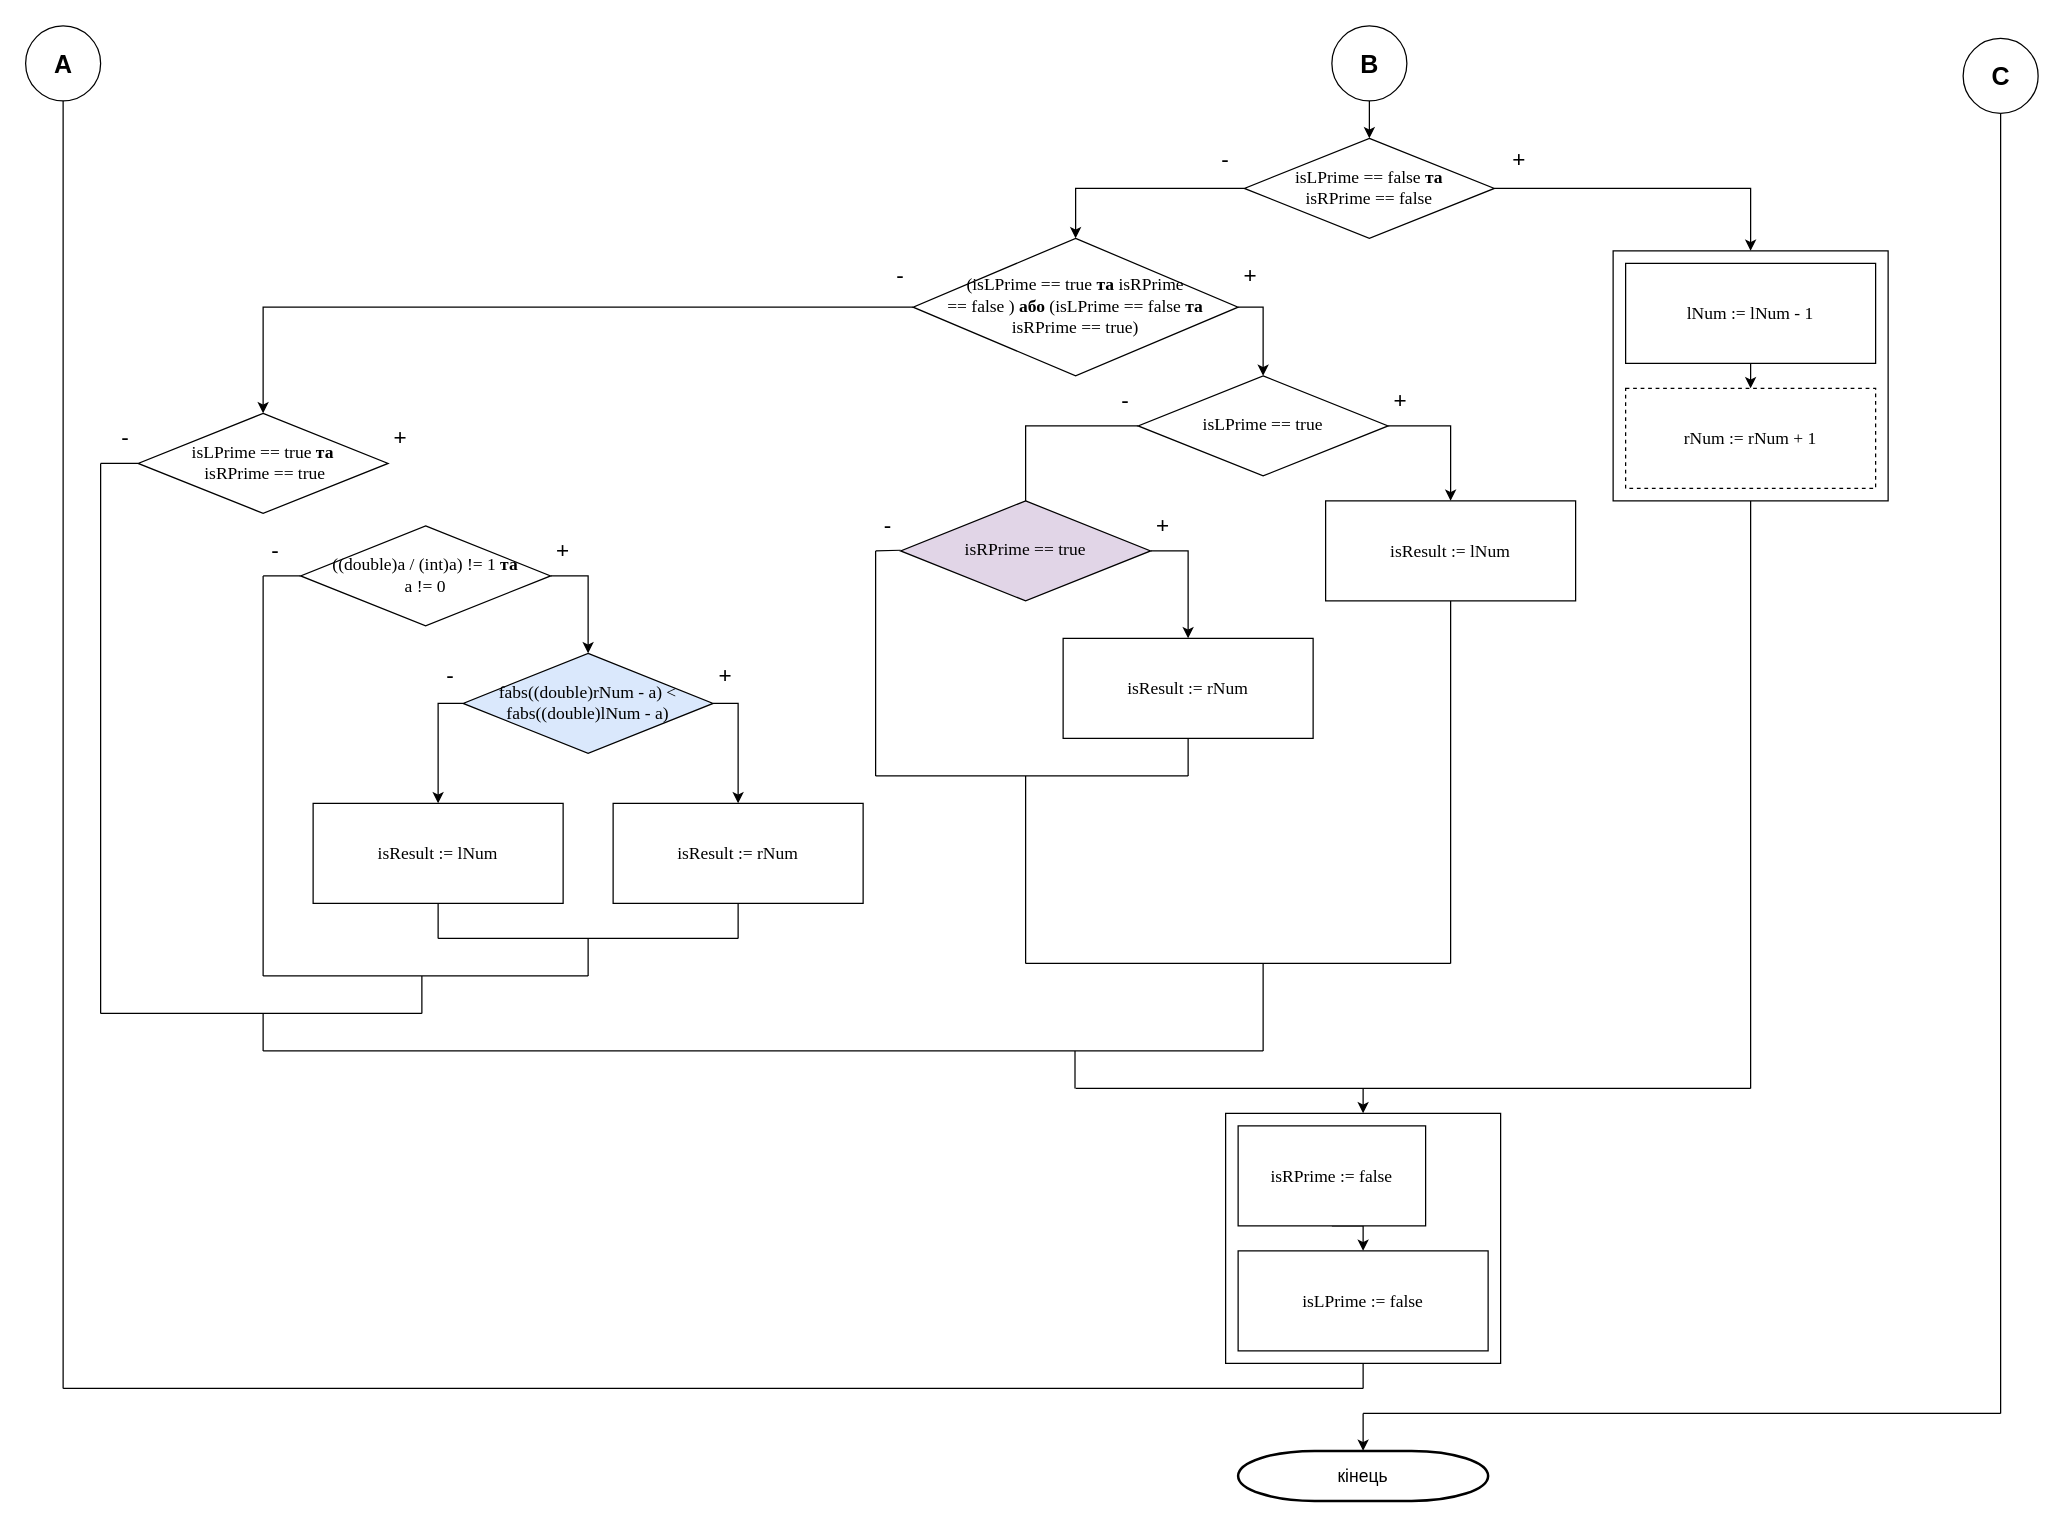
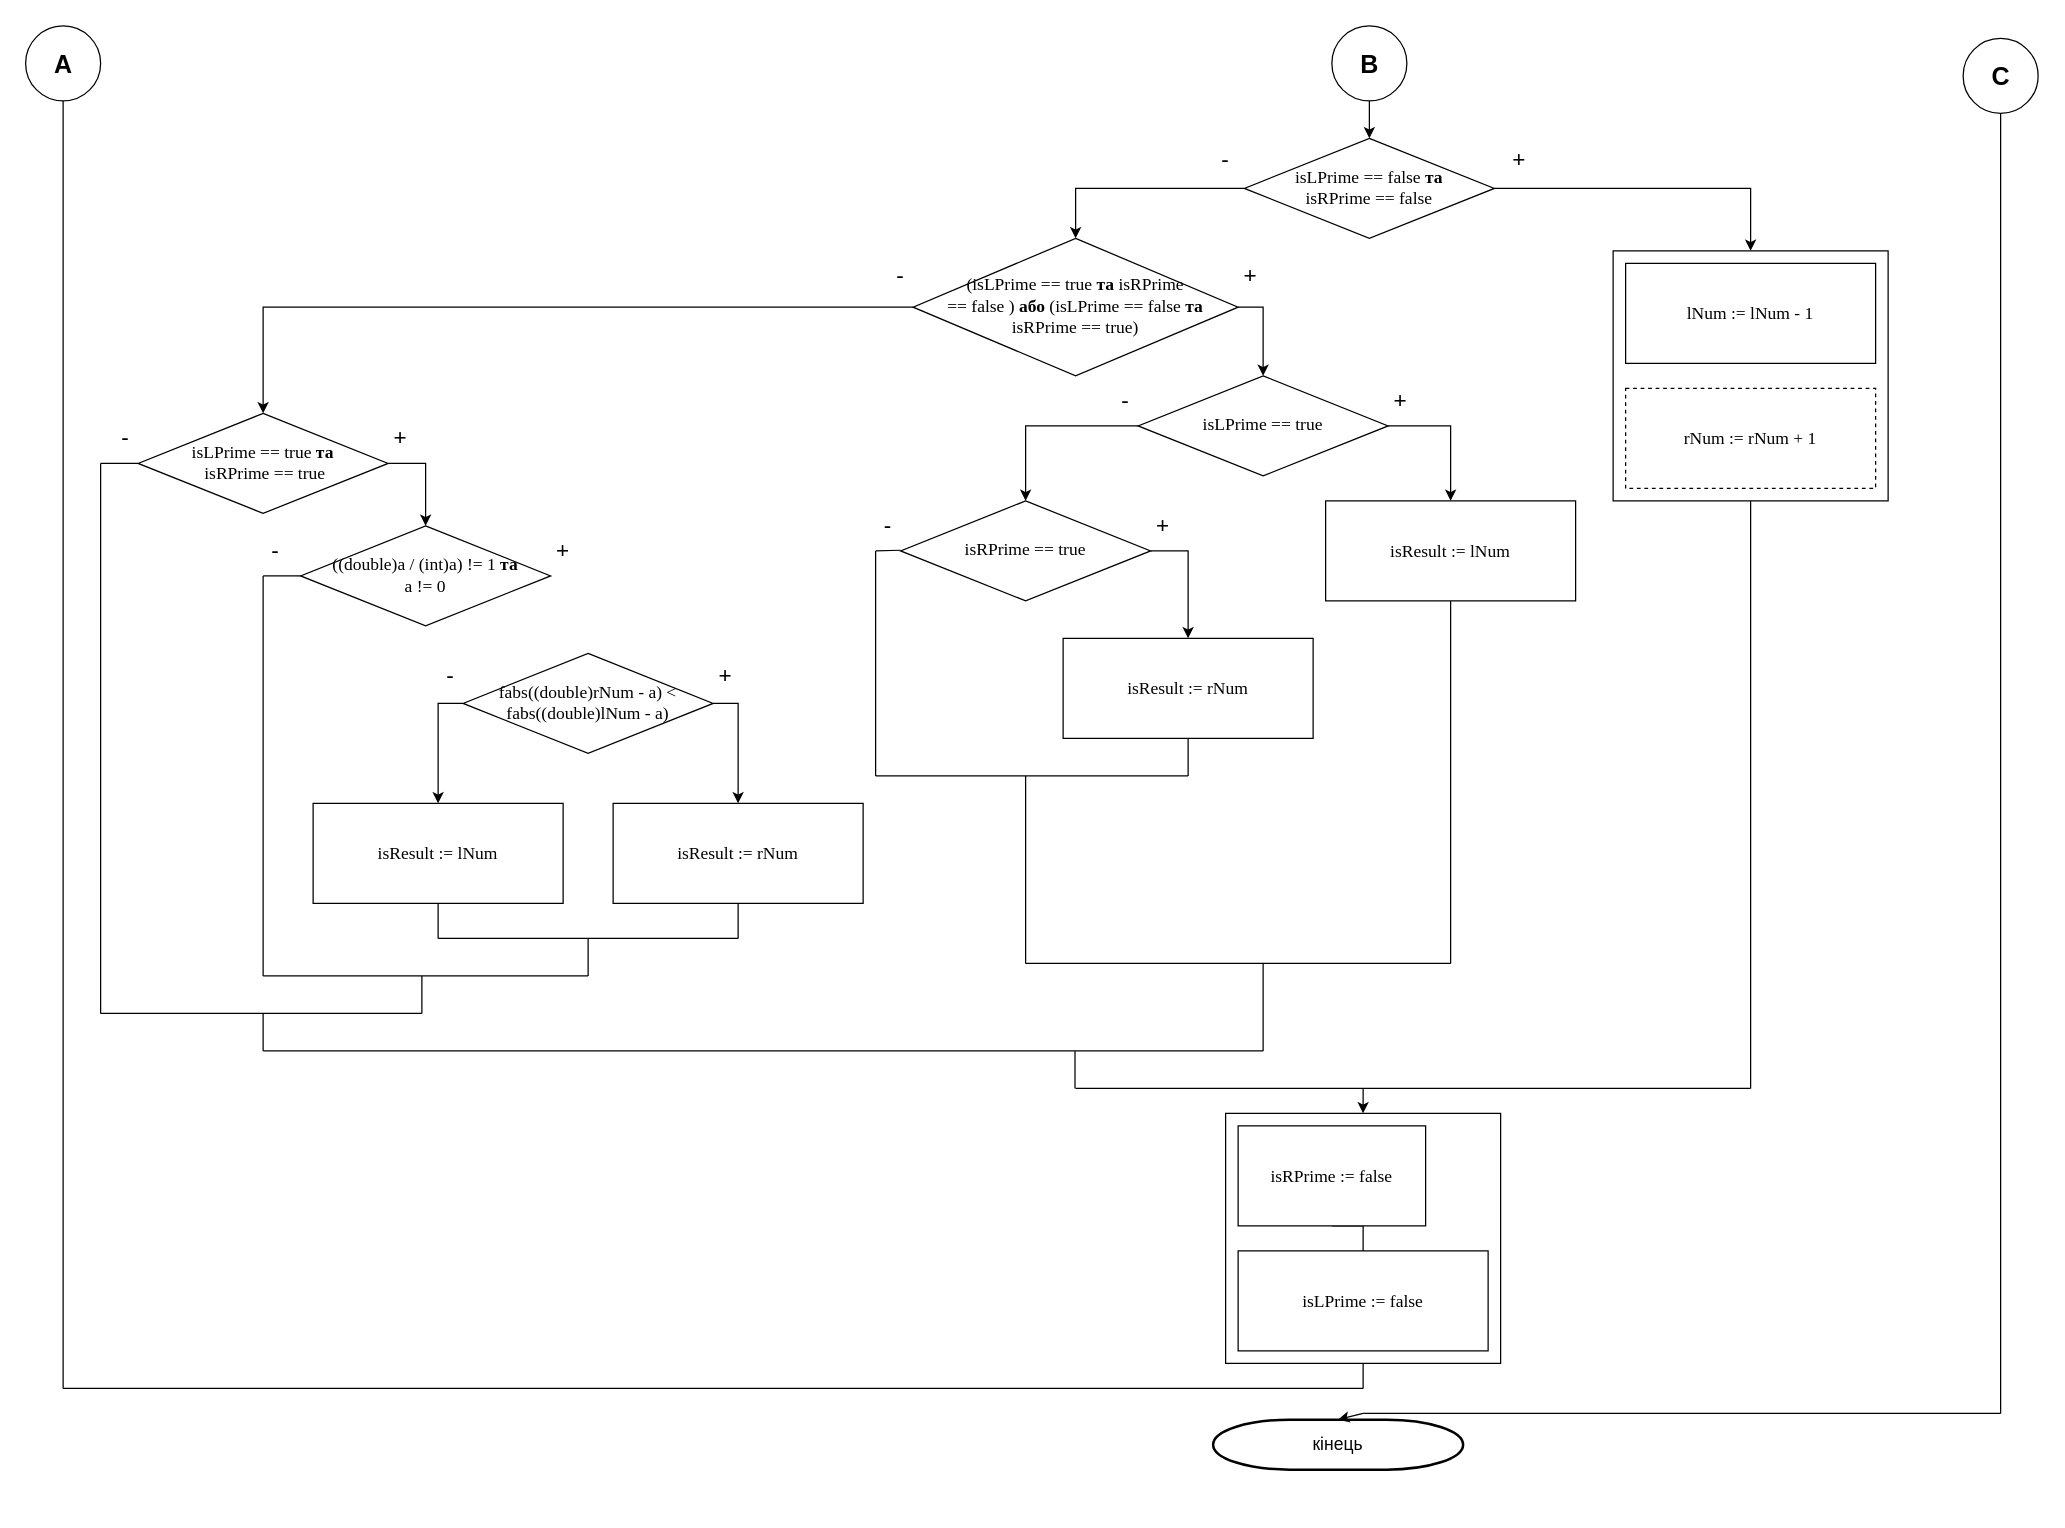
- <mxCell id="13" style="edgeStyle=orthogonalEdgeStyle;rounded=0;orthogonalLoop=1;jettySize=auto;html=1;exitX=0.5;exitY=1;exitDx=0;exitDy=0;entryX=0.5;entryY=0;entryDx=0;entryDy=0;" edge="1" parent="1" source="14" target="15"><mxGeometry relative="1" as="geometry" /></mxCell>
+ <mxCell id="30" style="edgeStyle=orthogonalEdgeStyle;rounded=0;orthogonalLoop=1;jettySize=auto;html=1;exitX=1;exitY=0.5;exitDx=0;exitDy=0;" edge="1" parent="1" source="31" target="33"><mxGeometry relative="1" as="geometry" /></mxCell>
- <mxCell id="21" style="edgeStyle=orthogonalEdgeStyle;rounded=0;orthogonalLoop=1;jettySize=auto;html=1;exitX=0;exitY=0.5;exitDx=0;exitDy=0;entryX=0.5;entryY=0;entryDx=0;entryDy=0;endArrow=none;" edge="1" parent="1" source="22" target="25"><mxGeometry relative="1" as="geometry" /></mxCell>
+ <mxCell id="21" style="edgeStyle=orthogonalEdgeStyle;rounded=0;orthogonalLoop=1;jettySize=auto;html=1;exitX=0;exitY=0.5;exitDx=0;exitDy=0;entryX=0.5;entryY=0;entryDx=0;entryDy=0;" edge="1" parent="1" source="22" target="25"><mxGeometry relative="1" as="geometry" /></mxCell>
- <mxCell id="25" value="&lt;span style=&quot;font-family: &amp;#34;times new roman&amp;#34; , serif&quot;&gt;&lt;font style=&quot;font-size: 14px&quot;&gt;isRPrime == true&lt;/font&gt;&lt;/span&gt;" style="rhombus;whiteSpace=wrap;html=1;fillColor=#e1d5e7;" vertex="1" parent="1"><mxGeometry x="720" y="400" width="200" height="80" as="geometry" /></mxCell>
+ <mxCell id="25" value="&lt;span style=&quot;font-family: &amp;#34;times new roman&amp;#34; , serif&quot;&gt;&lt;font style=&quot;font-size: 14px&quot;&gt;isRPrime == true&lt;/font&gt;&lt;/span&gt;" style="rhombus;whiteSpace=wrap;html=1;" vertex="1" parent="1"><mxGeometry x="720" y="400" width="200" height="80" as="geometry" /></mxCell>
- <mxCell id="32" style="edgeStyle=orthogonalEdgeStyle;rounded=0;orthogonalLoop=1;jettySize=auto;html=1;exitX=1;exitY=0.5;exitDx=0;exitDy=0;entryX=0.5;entryY=0;entryDx=0;entryDy=0;" edge="1" parent="1" source="33" target="36"><mxGeometry relative="1" as="geometry" /></mxCell>
- <mxCell id="36" value="&lt;span style=&quot;font-family: &amp;#34;times new roman&amp;#34; , serif&quot;&gt;&lt;font style=&quot;font-size: 14px&quot;&gt;fabs((double)rNum - a) &amp;lt; fabs((double)lNum - a)&lt;/font&gt;&lt;/span&gt;" style="rhombus;whiteSpace=wrap;html=1;fillColor=#dae8fc;" vertex="1" parent="1"><mxGeometry x="370" y="522" width="200" height="80" as="geometry" /></mxCell>
+ <mxCell id="36" value="&lt;span style=&quot;font-family: &amp;#34;times new roman&amp;#34; , serif&quot;&gt;&lt;font style=&quot;font-size: 14px&quot;&gt;fabs((double)rNum - a) &amp;lt; fabs((double)lNum - a)&lt;/font&gt;&lt;/span&gt;" style="rhombus;whiteSpace=wrap;html=1;" vertex="1" parent="1"><mxGeometry x="370" y="522" width="200" height="80" as="geometry" /></mxCell>
- <mxCell id="74" style="edgeStyle=orthogonalEdgeStyle;rounded=0;orthogonalLoop=1;jettySize=auto;html=1;exitX=0.5;exitY=1;exitDx=0;exitDy=0;entryX=0.5;entryY=0;entryDx=0;entryDy=0;" edge="1" parent="1" source="75" target="76"><mxGeometry relative="1" as="geometry" /></mxCell>
+ <mxCell id="74" style="edgeStyle=orthogonalEdgeStyle;rounded=0;orthogonalLoop=1;jettySize=auto;html=1;exitX=0.5;exitY=1;exitDx=0;exitDy=0;entryX=0.5;entryY=0;entryDx=0;entryDy=0;endArrow=none;" edge="1" parent="1" source="75" target="76"><mxGeometry relative="1" as="geometry" /></mxCell>
- <mxCell id="5" value="&lt;font style=&quot;font-size: 14px&quot;&gt;кінець&lt;/font&gt;" style="strokeWidth=2;html=1;shape=mxgraph.flowchart.terminator;whiteSpace=wrap;" vertex="1" parent="1"><mxGeometry x="990" y="1160" width="200" height="40" as="geometry" /></mxCell>
+ <mxCell id="5" value="&lt;font style=&quot;font-size: 14px&quot;&gt;кінець&lt;/font&gt;" style="strokeWidth=2;html=1;shape=mxgraph.flowchart.terminator;whiteSpace=wrap;" vertex="1" parent="1"><mxGeometry x="970" y="1135" width="200" height="40" as="geometry" /></mxCell>
